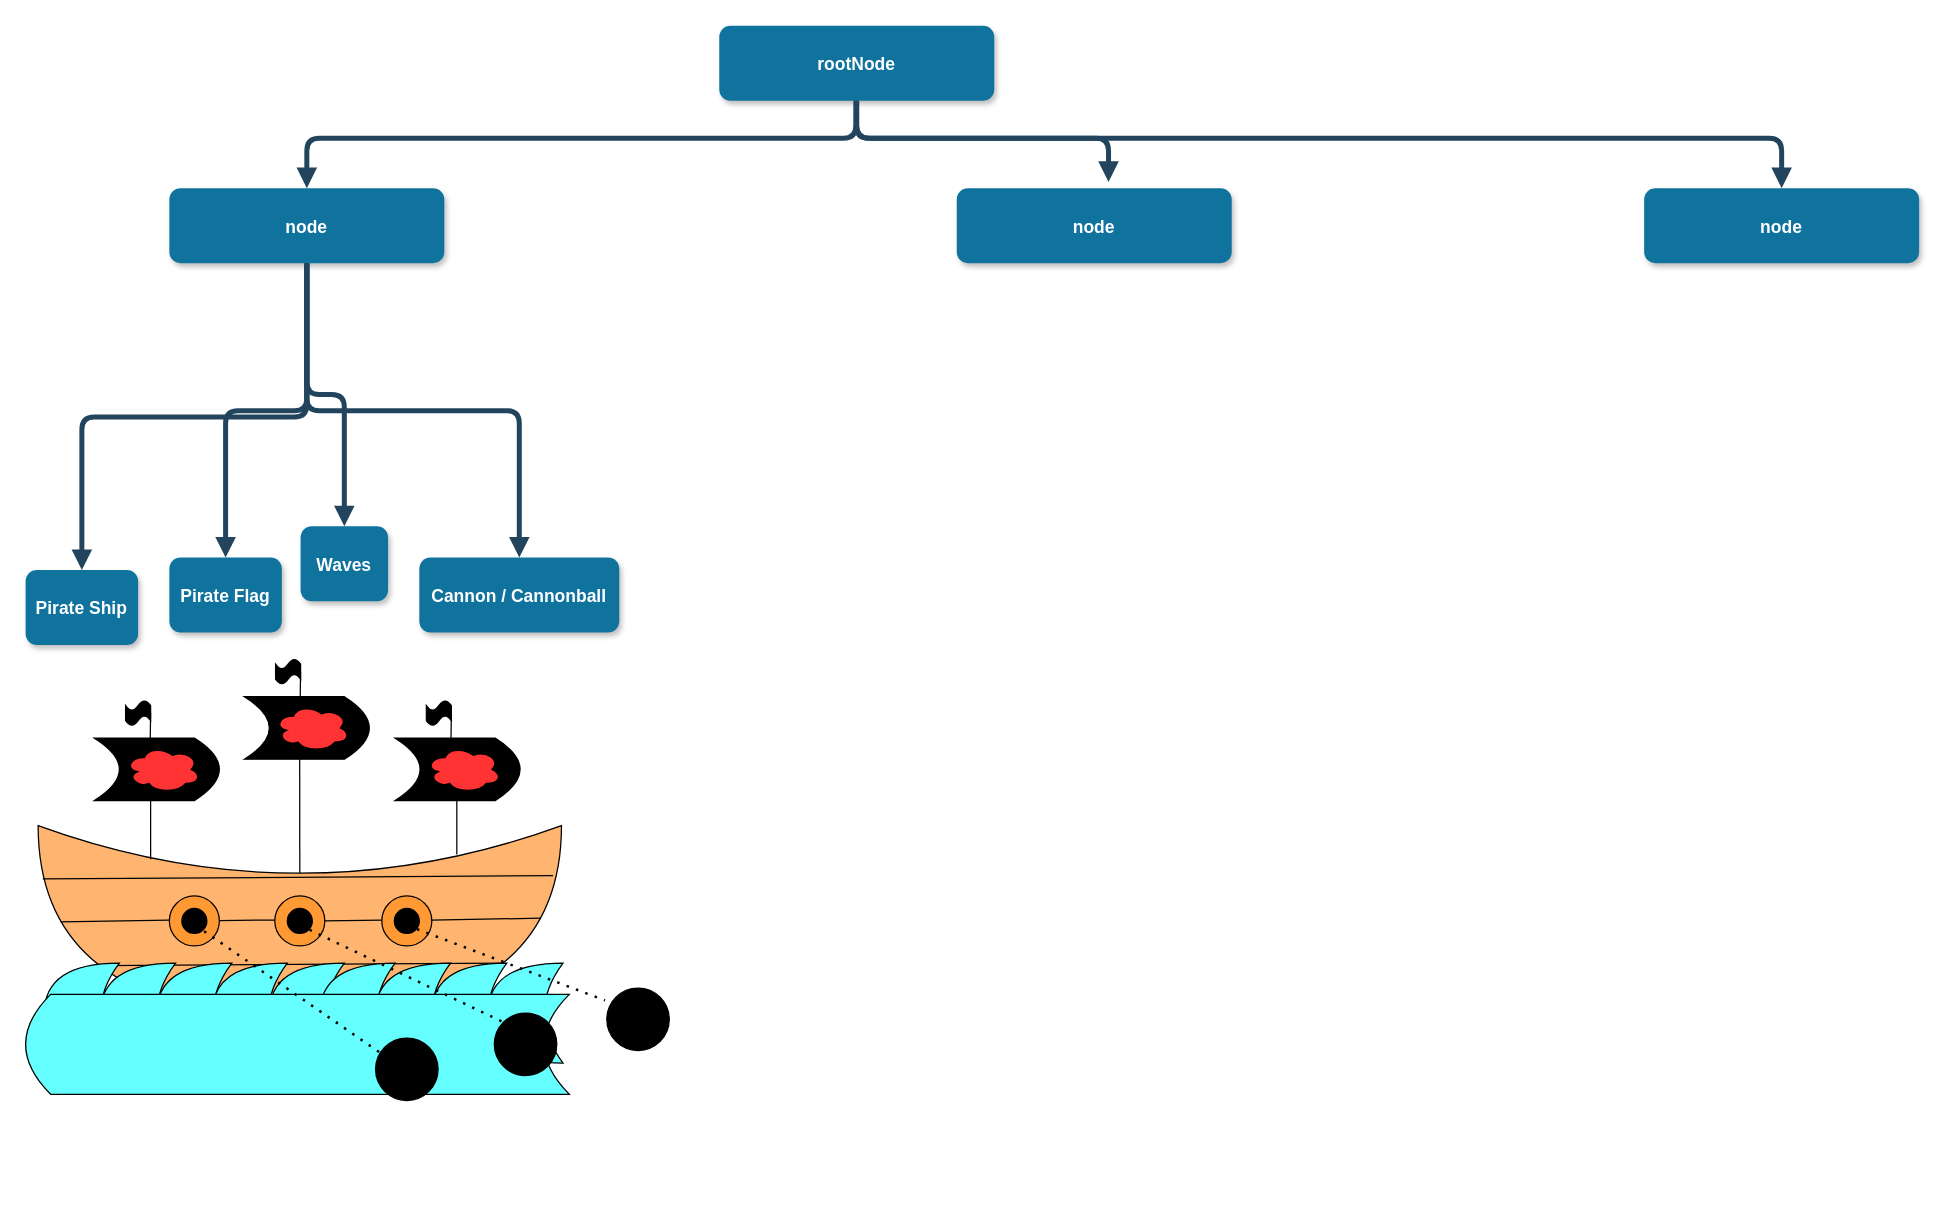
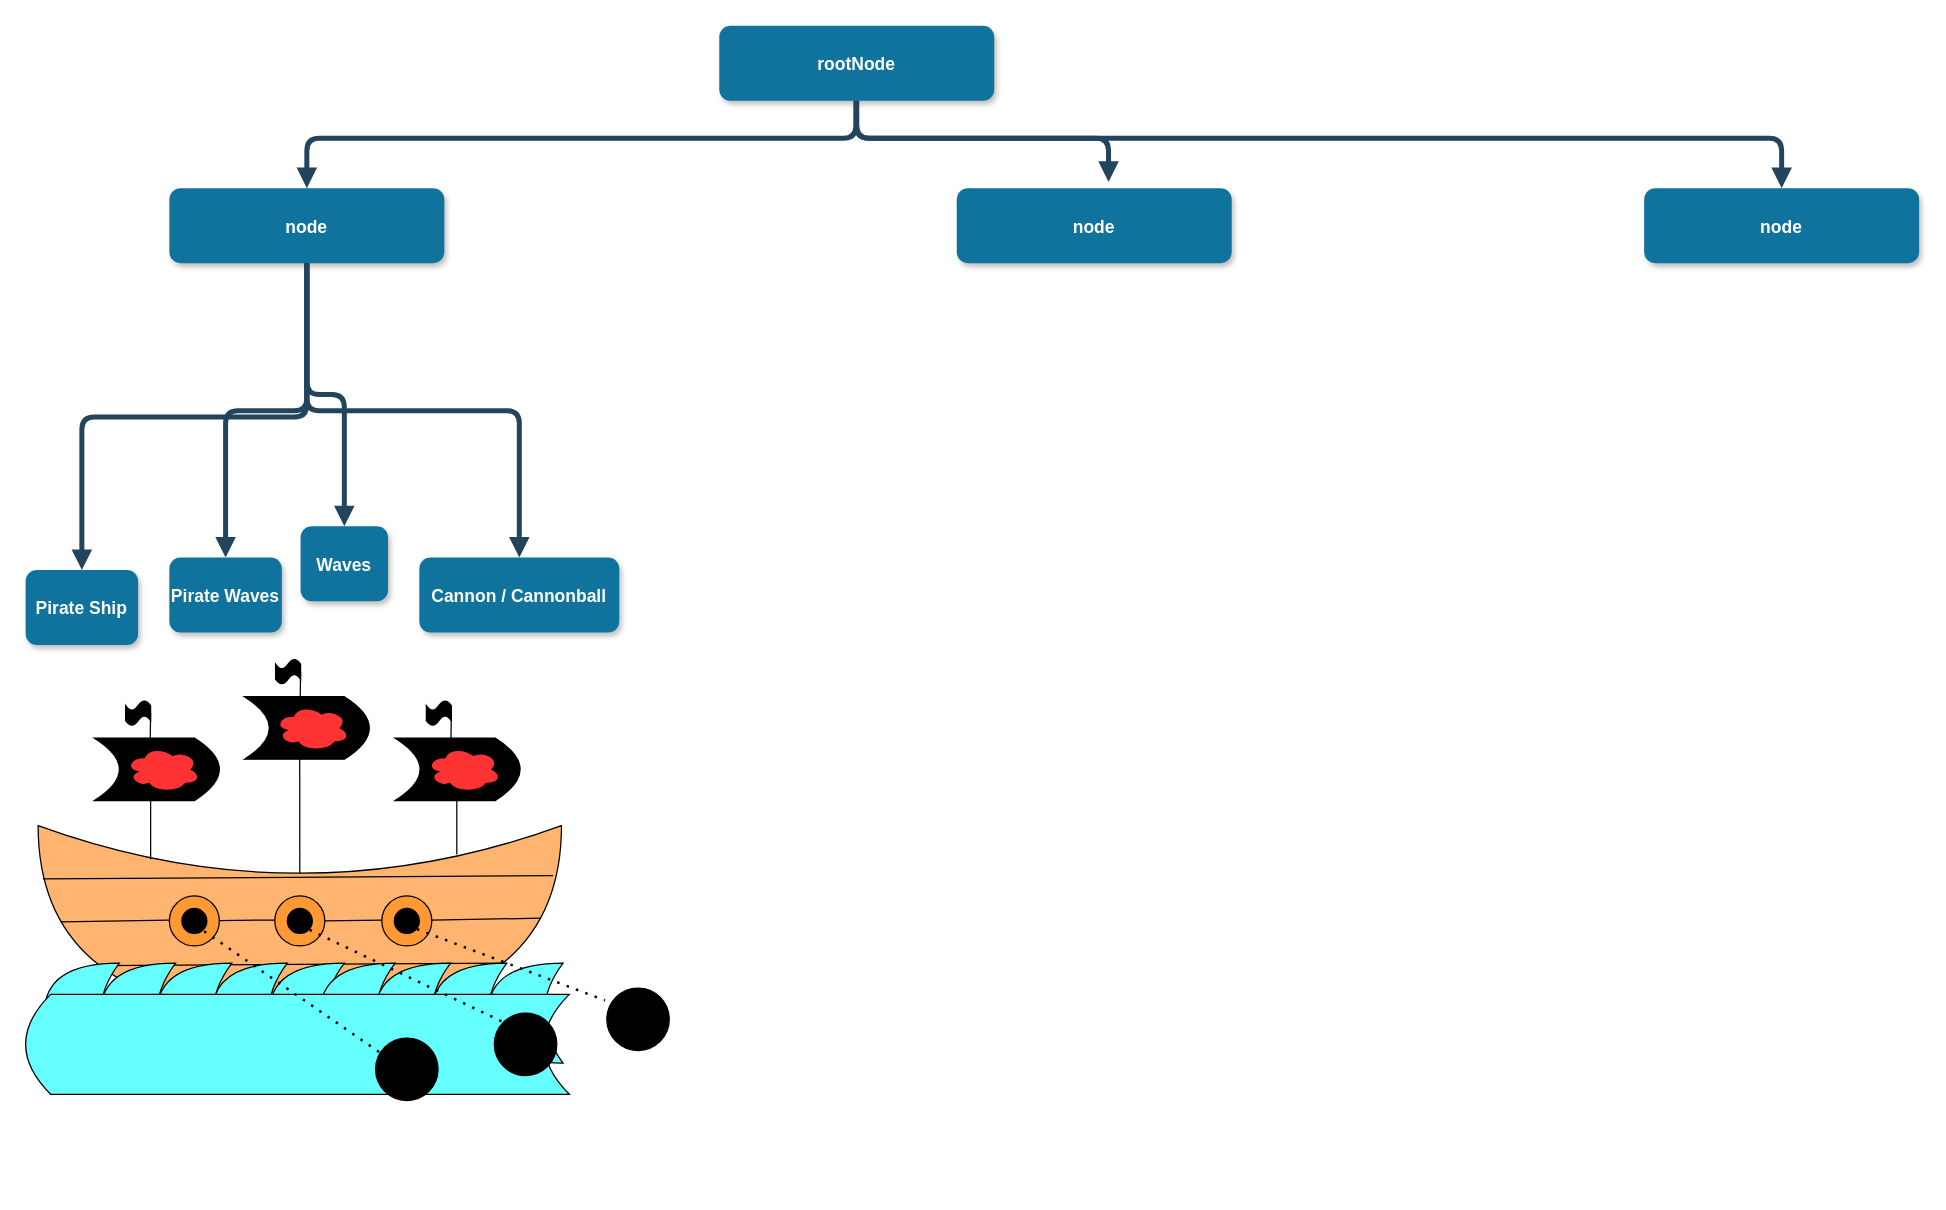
- <mxCell id="15" value="Pirate Flag" style="rounded=1;fillColor=#10739E;strokeColor=none;shadow=1;gradientColor=none;fontStyle=1;fontColor=#FFFFFF;fontSize=14;" parent="1" vertex="1"><mxGeometry x="135" y="445.5" width="90" height="60" as="geometry" /></mxCell>
+ <mxCell id="15" value="Pirate Waves" style="rounded=1;fillColor=#10739E;strokeColor=none;shadow=1;gradientColor=none;fontStyle=1;fontColor=#FFFFFF;fontSize=14;" parent="1" vertex="1"><mxGeometry x="135" y="445.5" width="90" height="60" as="geometry" /></mxCell>
